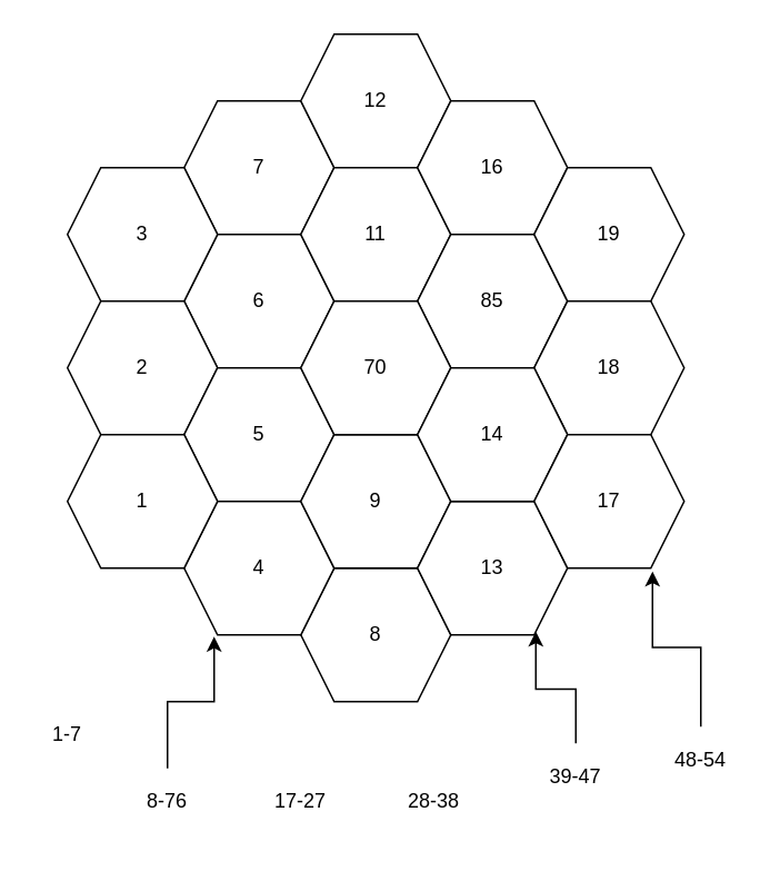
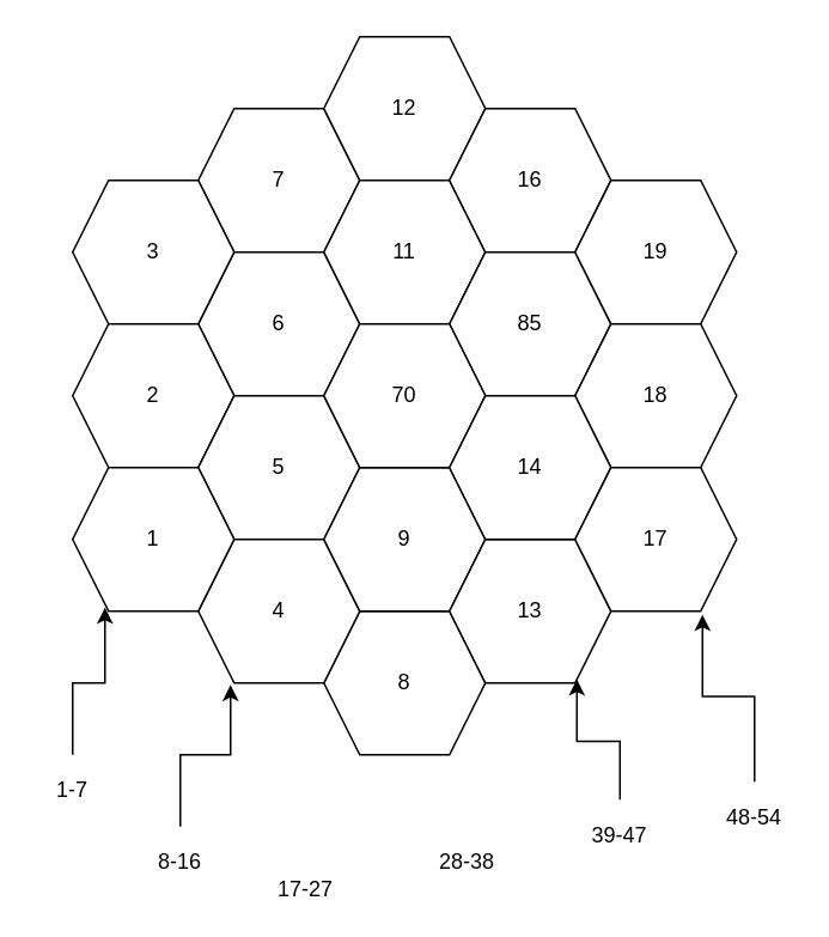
+ <mxCell id="21" style="edgeStyle=orthogonalEdgeStyle;rounded=0;orthogonalLoop=1;jettySize=auto;html=1;entryX=0.2;entryY=0.975;entryDx=0;entryDy=0;entryPerimeter=0;" edge="1" parent="1" source="22" target="14"><mxGeometry relative="1" as="geometry" /></mxCell>
- <mxCell id="24" value="8-76" style="text;html=1;strokeColor=none;fillColor=none;align=center;verticalAlign=middle;whiteSpace=wrap;rounded=0;" vertex="1" parent="1"><mxGeometry x="80" y="460" width="40" height="40" as="geometry" /></mxCell>
+ <mxCell id="24" value="8-16" style="text;html=1;strokeColor=none;fillColor=none;align=center;verticalAlign=middle;whiteSpace=wrap;rounded=0;" vertex="1" parent="1"><mxGeometry x="80" y="460" width="40" height="40" as="geometry" /></mxCell>
- <mxCell id="25" value="17-27" style="text;html=1;strokeColor=none;fillColor=none;align=center;verticalAlign=middle;whiteSpace=wrap;rounded=0;" vertex="1" parent="1"><mxGeometry x="160" y="460" width="40" height="40" as="geometry" /></mxCell>
+ <mxCell id="25" value="17-27" style="text;html=1;strokeColor=none;fillColor=none;align=center;verticalAlign=middle;whiteSpace=wrap;rounded=0;" vertex="1" parent="1"><mxGeometry x="150" y="475" width="40" height="40" as="geometry" /></mxCell>
